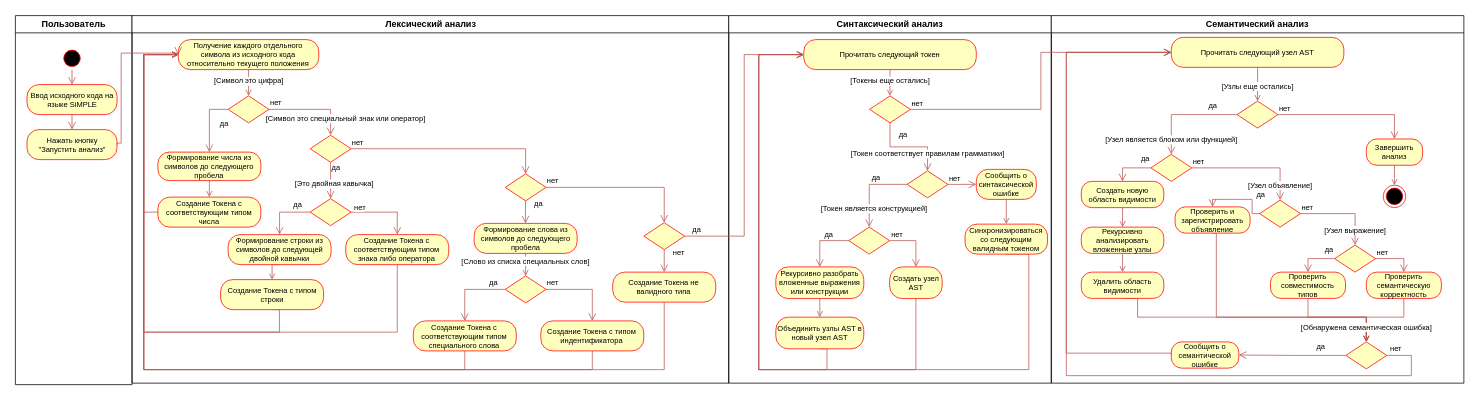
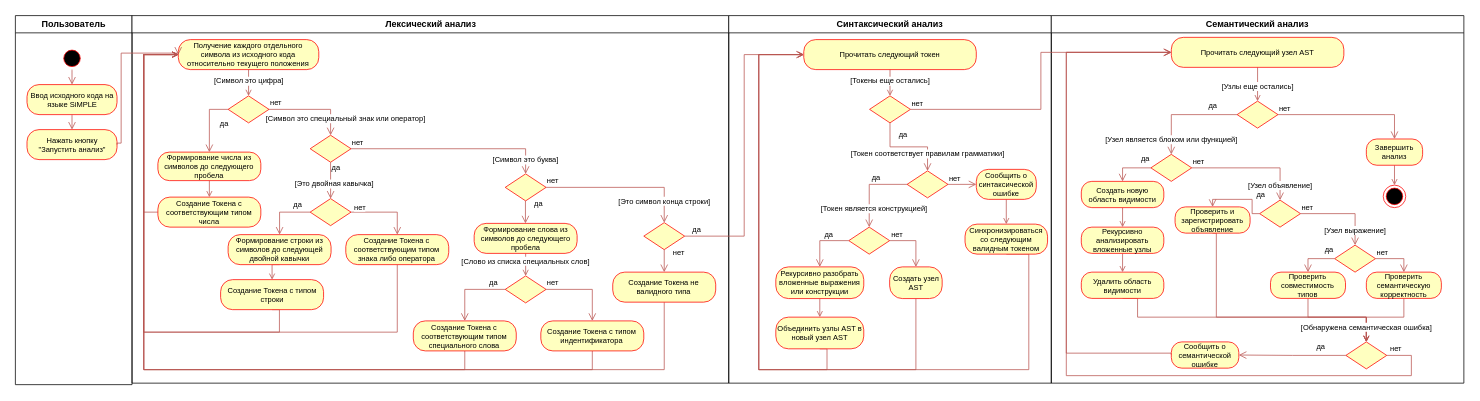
+ <mxCell id="27" value="[Символ это буква]" style="text;html=1;align=center;verticalAlign=middle;resizable=0;points=[];autosize=1;strokeColor=none;fillColor=none;fontFamily=Helvetica;fontSize=10;fontColor=default;labelBackgroundColor=default;" vertex="1" parent="8"><mxGeometry x="469.73" y="177" width="110" height="30" as="geometry" /></mxCell>
+ <mxCell id="51" value="[Это символ конца строки]" style="text;html=1;align=center;verticalAlign=middle;resizable=0;points=[];autosize=1;strokeColor=none;fillColor=none;fontFamily=Helvetica;fontSize=10;fontColor=default;labelBackgroundColor=default;" vertex="1" parent="8"><mxGeometry x="634.48" y="232" width="150" height="30" as="geometry" /></mxCell>
